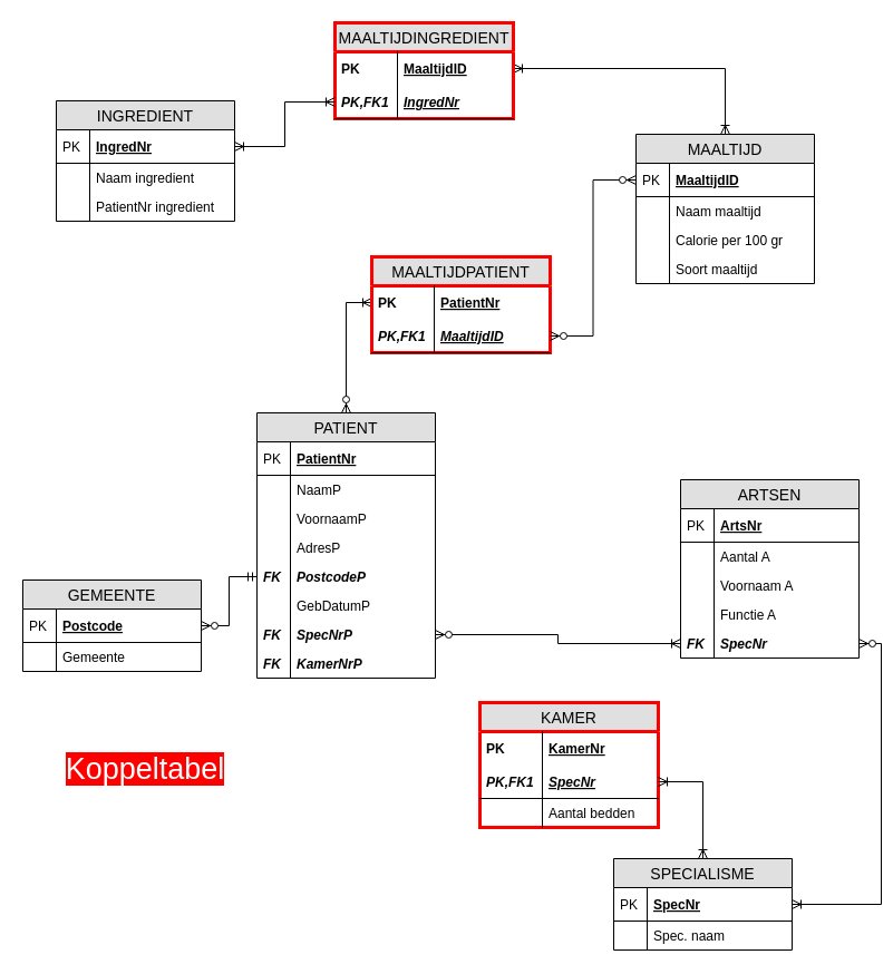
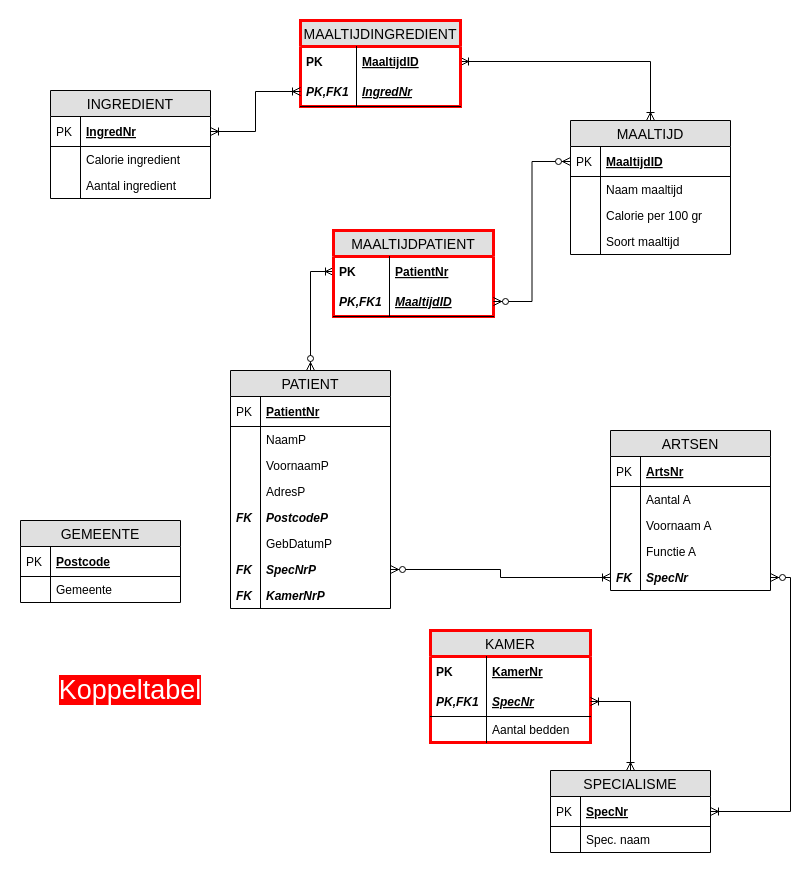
- <mxCell id="38" value="Naam ingredient" style="shape=partialRectangle;top=0;left=0;right=0;bottom=0;align=left;verticalAlign=top;fillColor=none;spacingLeft=34;spacingRight=4;overflow=hidden;rotatable=0;points=[[0,0.5],[1,0.5]];portConstraint=eastwest;dropTarget=0;fontSize=12;" parent="35" vertex="1"><mxGeometry y="56" width="160" height="26" as="geometry" /></mxCell>
+ <mxCell id="38" value="Calorie ingredient" style="shape=partialRectangle;top=0;left=0;right=0;bottom=0;align=left;verticalAlign=top;fillColor=none;spacingLeft=34;spacingRight=4;overflow=hidden;rotatable=0;points=[[0,0.5],[1,0.5]];portConstraint=eastwest;dropTarget=0;fontSize=12;" parent="35" vertex="1"><mxGeometry y="56" width="160" height="26" as="geometry" /></mxCell>
- <mxCell id="40" value="PatientNr ingredient" style="shape=partialRectangle;top=0;left=0;right=0;bottom=0;align=left;verticalAlign=top;fillColor=none;spacingLeft=34;spacingRight=4;overflow=hidden;rotatable=0;points=[[0,0.5],[1,0.5]];portConstraint=eastwest;dropTarget=0;fontSize=12;" parent="35" vertex="1"><mxGeometry y="82" width="160" height="26" as="geometry" /></mxCell>
+ <mxCell id="40" value="Aantal ingredient" style="shape=partialRectangle;top=0;left=0;right=0;bottom=0;align=left;verticalAlign=top;fillColor=none;spacingLeft=34;spacingRight=4;overflow=hidden;rotatable=0;points=[[0,0.5],[1,0.5]];portConstraint=eastwest;dropTarget=0;fontSize=12;" parent="35" vertex="1"><mxGeometry y="82" width="160" height="26" as="geometry" /></mxCell>
- <mxCell id="75" style="edgeStyle=orthogonalEdgeStyle;rounded=0;orthogonalLoop=1;jettySize=auto;html=1;exitX=0;exitY=0.5;exitDx=0;exitDy=0;entryX=1;entryY=0.5;entryDx=0;entryDy=0;endArrow=ERzeroToMany;endFill=1;startArrow=ERmandOne;startFill=0;" parent="1" source="12" target="21" edge="1"><mxGeometry relative="1" as="geometry" /></mxCell>
